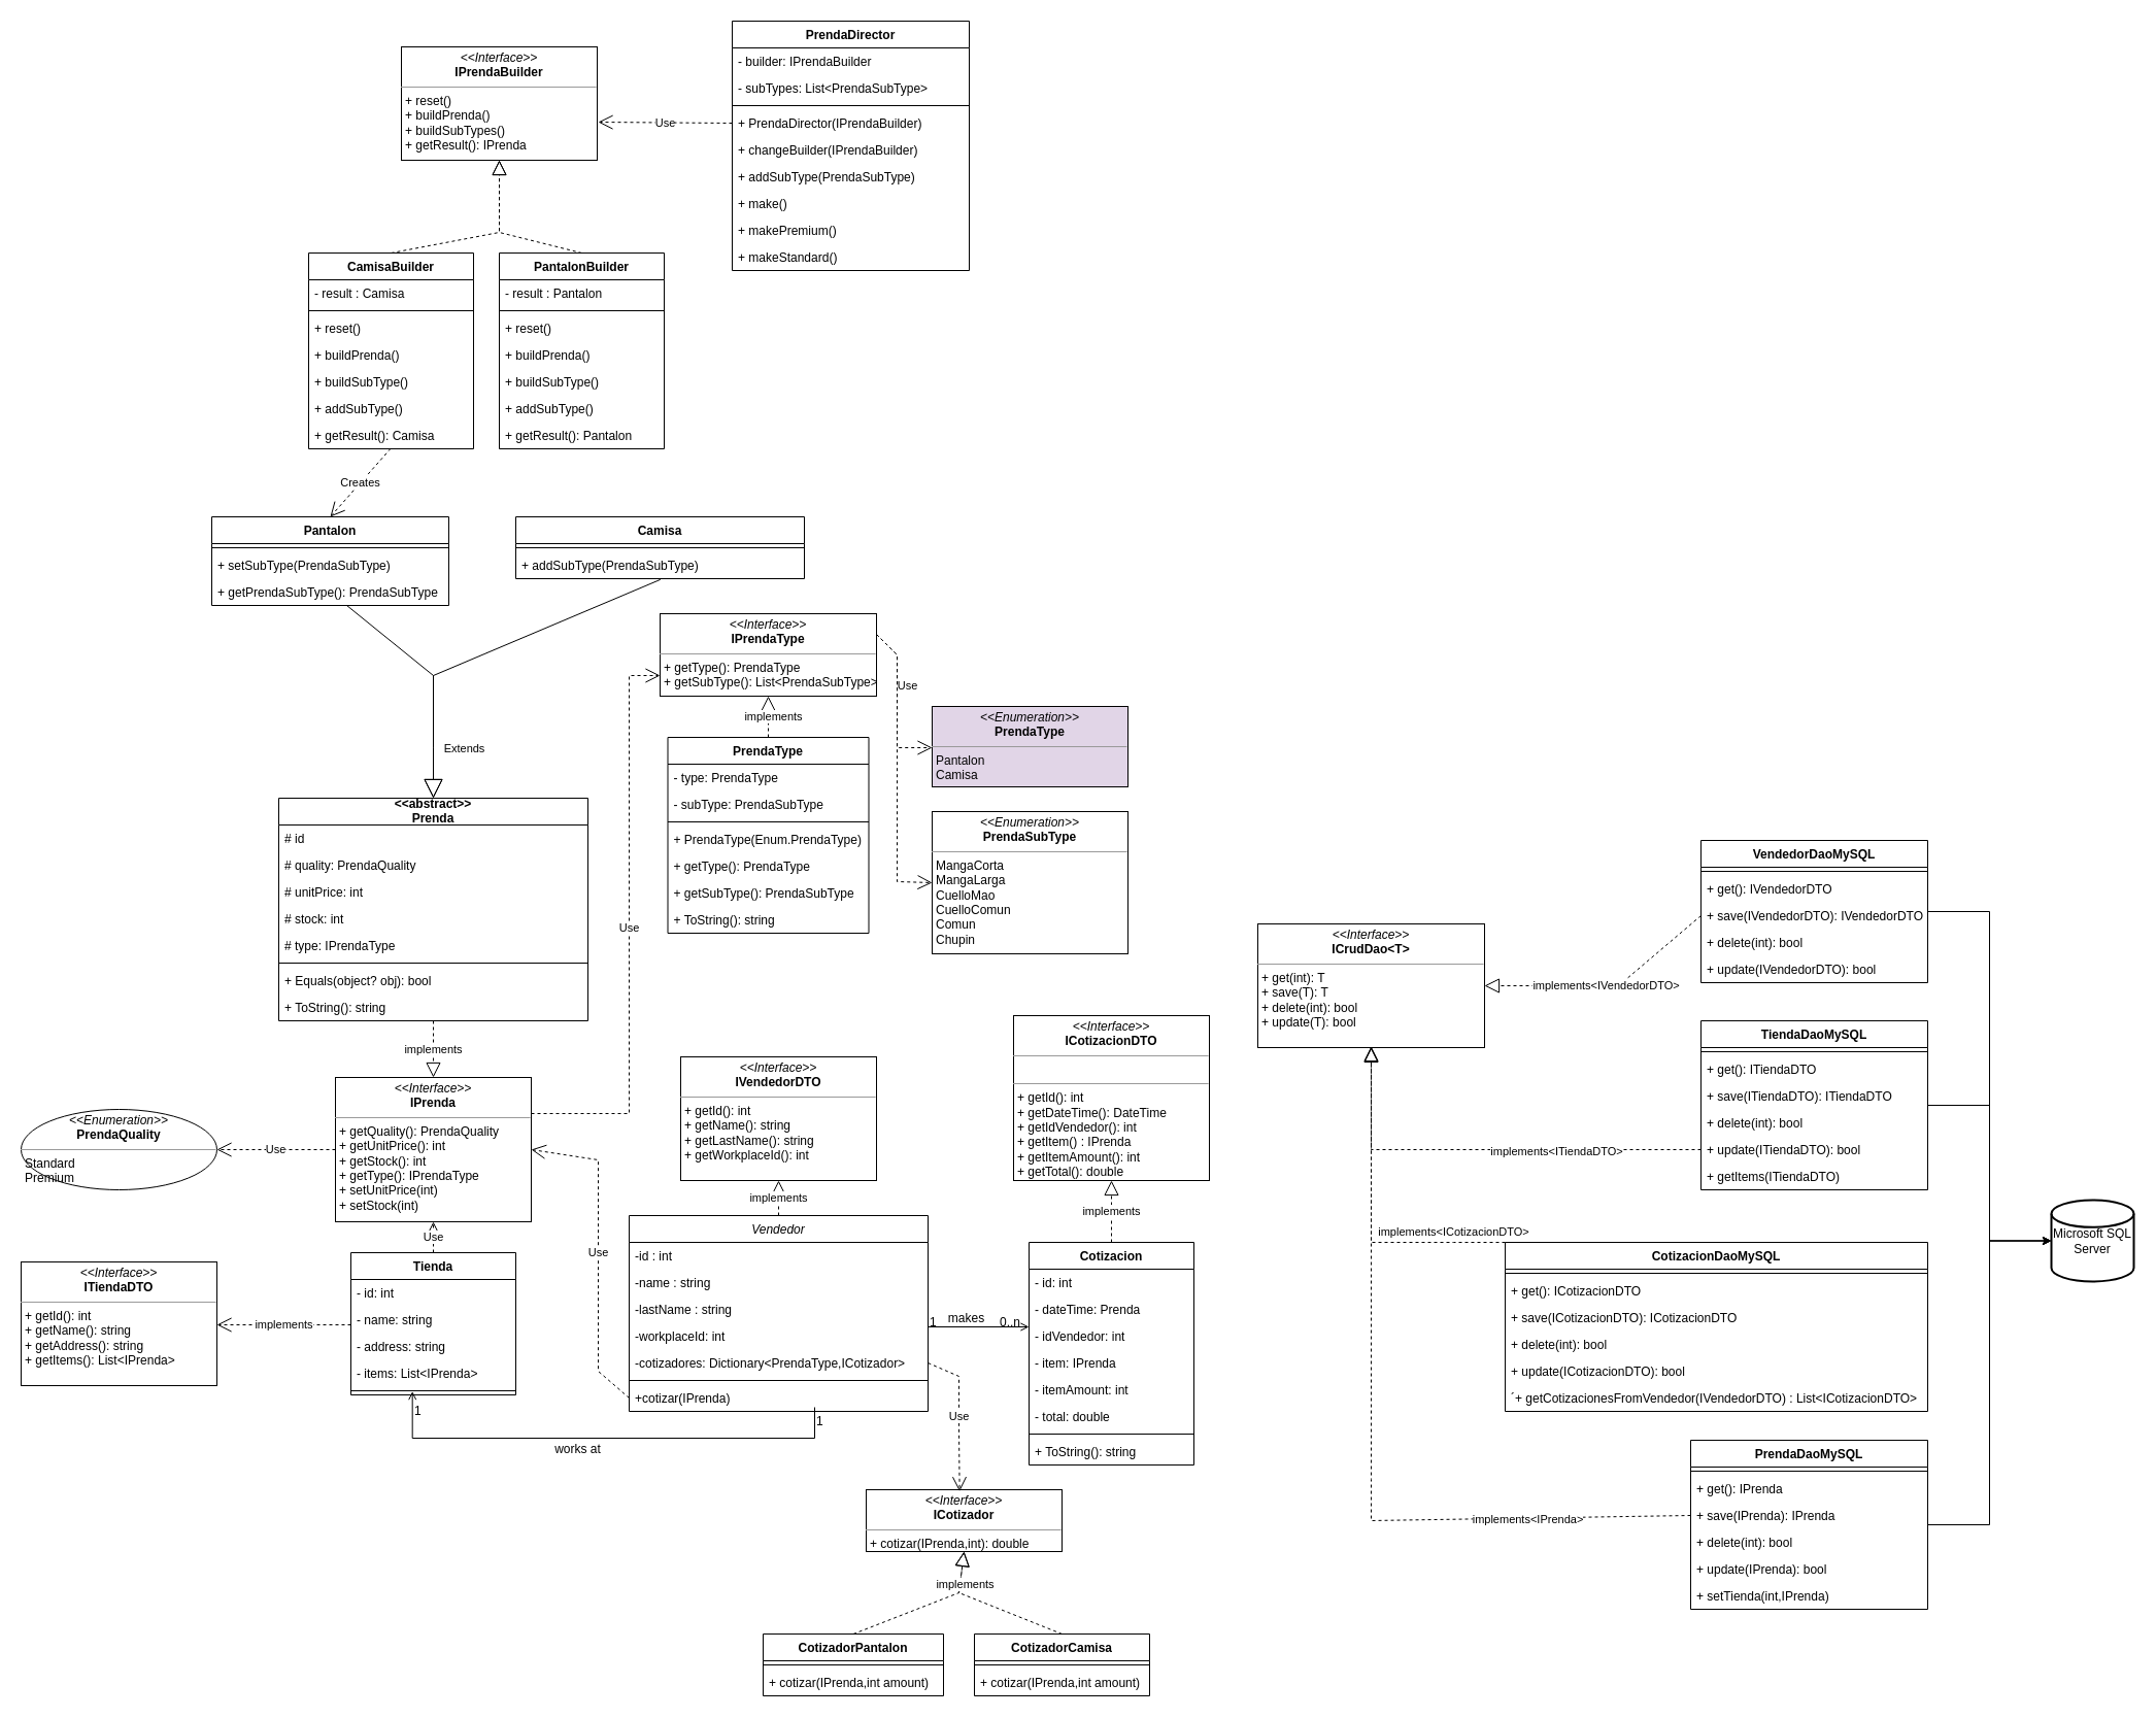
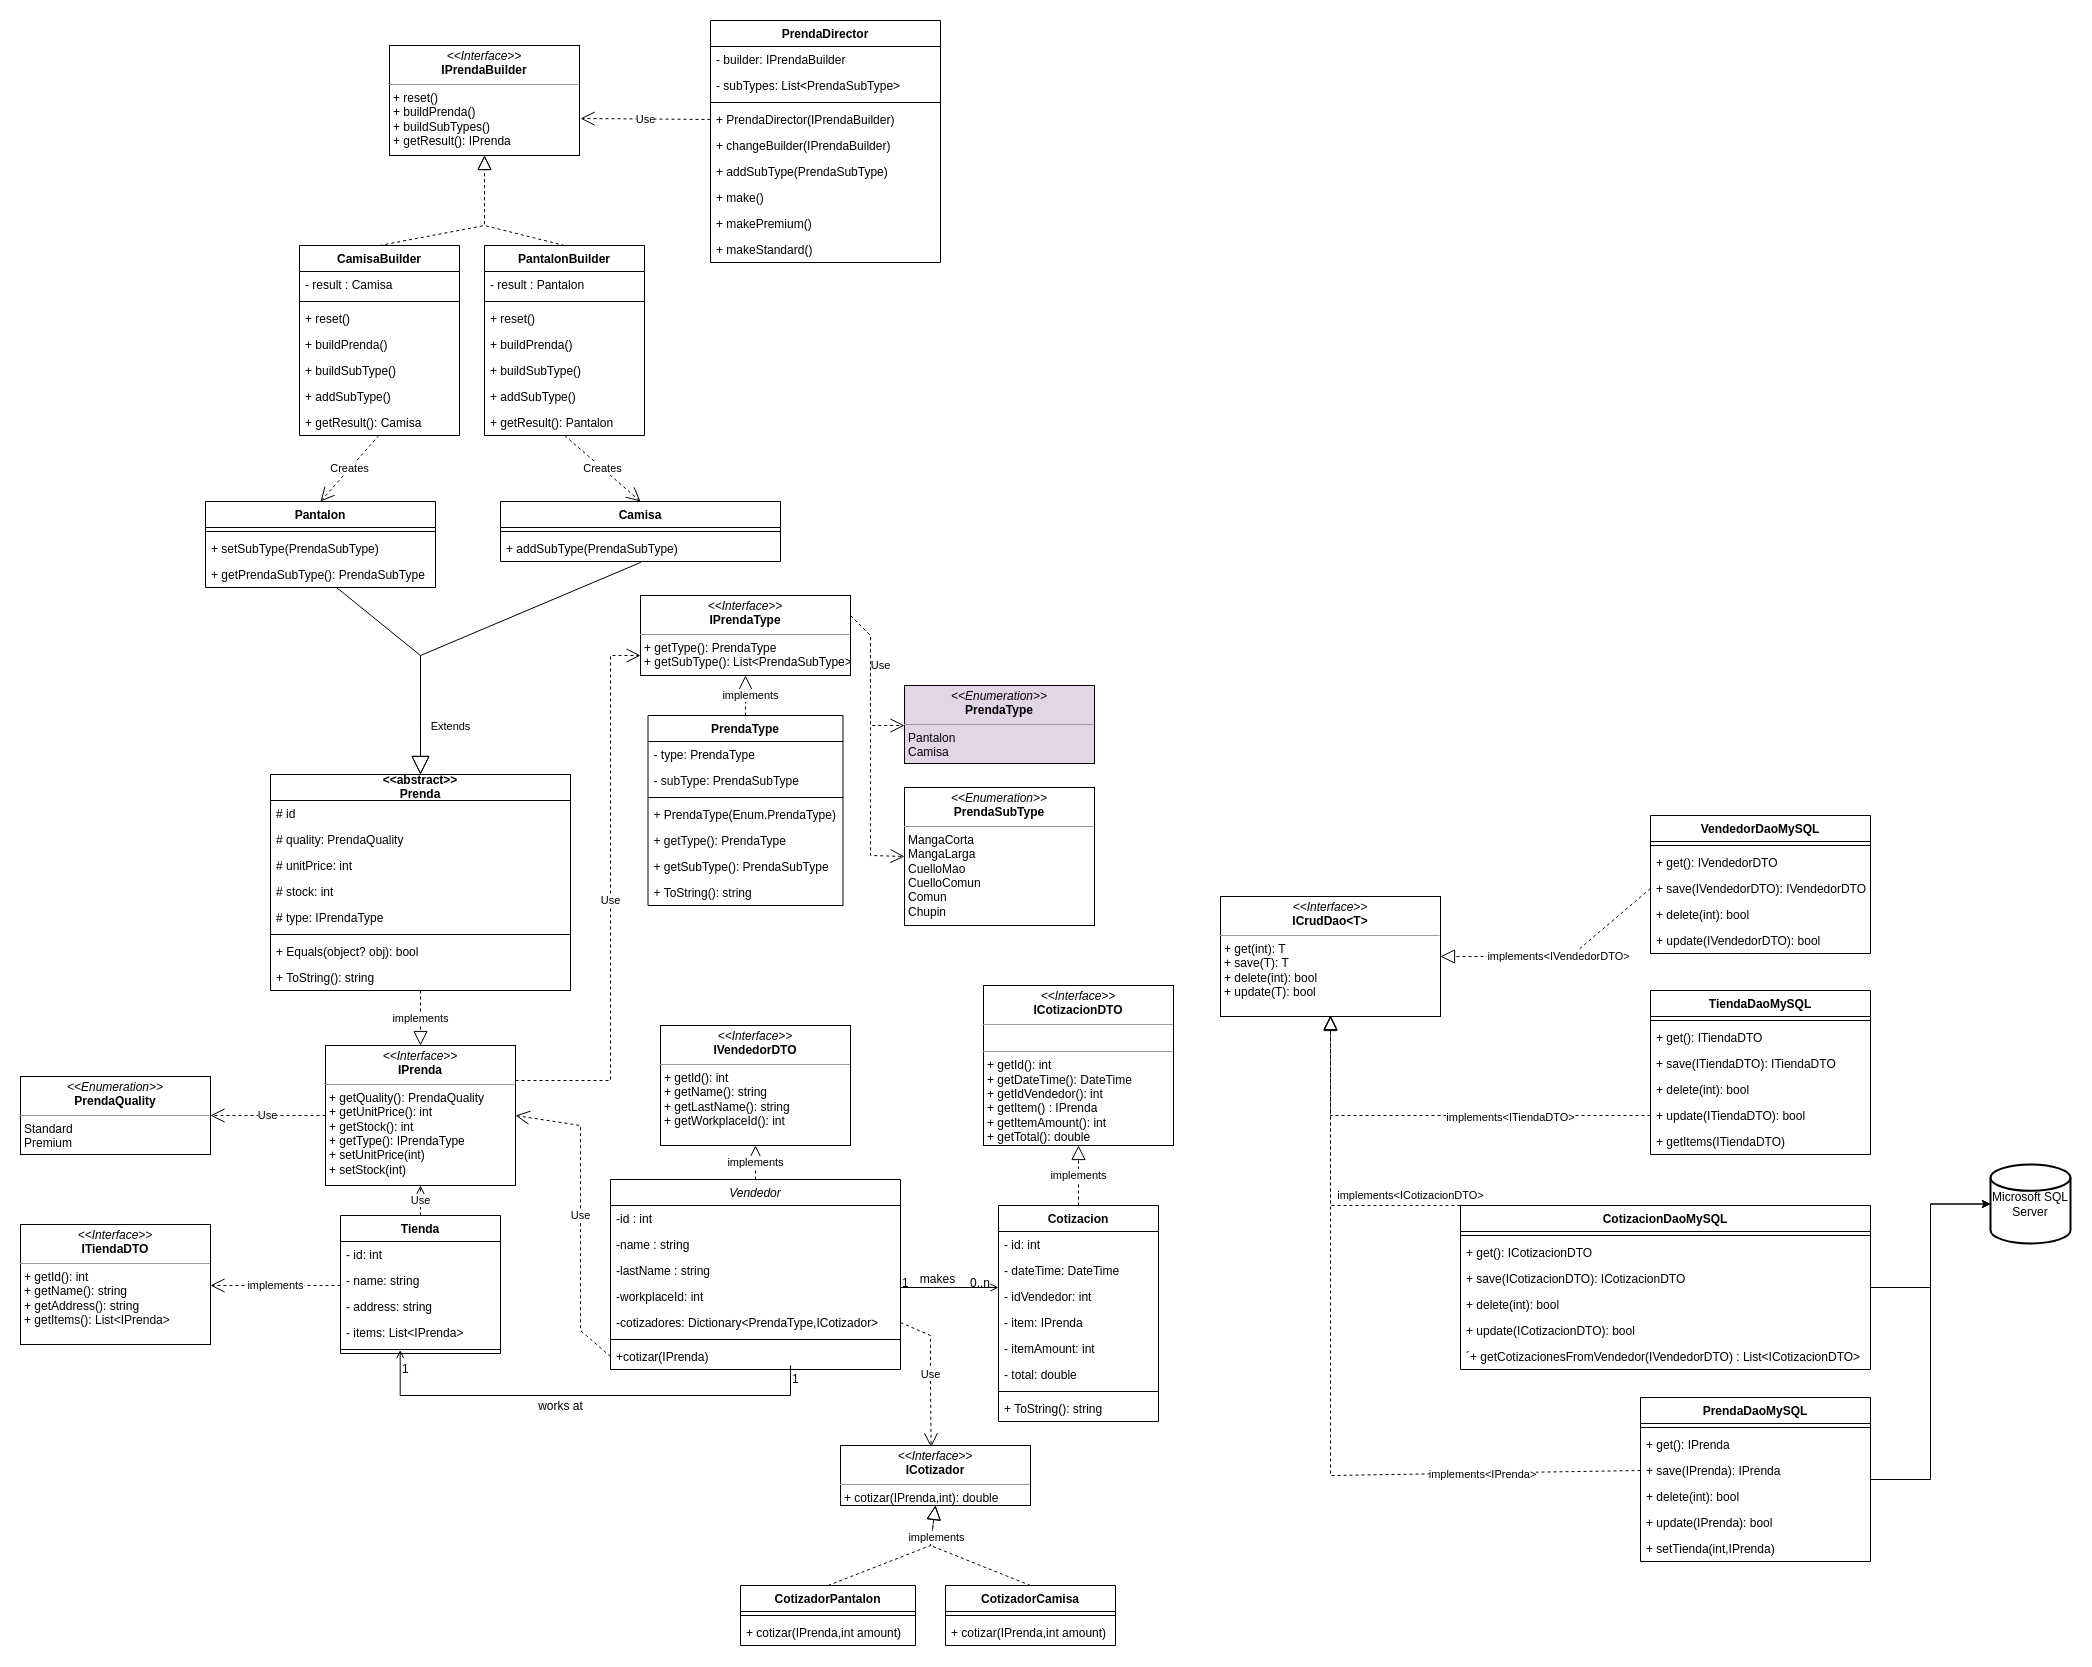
+ <mxCell id="69" value="Creates" style="endArrow=open;endSize=12;dashed=1;html=1;rounded=0;exitX=0.501;exitY=1;exitDx=0;exitDy=0;exitPerimeter=0;entryX=0.5;entryY=0;entryDx=0;entryDy=0;" parent="1" source="65" target="32" edge="1"><mxGeometry width="160" relative="1" as="geometry"><mxPoint x="573.52" y="434.998" as="sourcePoint" /><mxPoint x="515" y="501.18" as="targetPoint" /></mxGeometry></mxCell>
- <mxCell id="111" style="edgeStyle=orthogonalEdgeStyle;rounded=0;orthogonalLoop=1;jettySize=auto;html=1;entryX=0;entryY=0.5;entryDx=0;entryDy=0;entryPerimeter=0;" parent="1" source="112" target="146" edge="1"><mxGeometry relative="1" as="geometry" /></mxCell>
- <mxCell id="119" style="edgeStyle=orthogonalEdgeStyle;rounded=0;orthogonalLoop=1;jettySize=auto;html=1;entryX=0;entryY=0.5;entryDx=0;entryDy=0;entryPerimeter=0;" parent="1" source="120" target="146" edge="1"><mxGeometry relative="1" as="geometry" /></mxCell>
- <mxCell id="23" value="&lt;p style=&quot;margin:0px;margin-top:4px;text-align:center;&quot;&gt;&lt;i&gt;&amp;lt;&amp;lt;Enumeration&amp;gt;&amp;gt;&lt;/i&gt;&lt;br&gt;&lt;b&gt;PrendaQuality&lt;/b&gt;&lt;/p&gt;&lt;hr size=&quot;1&quot;&gt;&lt;p style=&quot;margin:0px;margin-left:4px;&quot;&gt;Standard&lt;/p&gt;&lt;p style=&quot;margin:0px;margin-left:4px;&quot;&gt;Premium&lt;/p&gt;" style="ellipse;verticalAlign=top;align=left;overflow=fill;fontSize=12;fontFamily=Helvetica;html=1;" parent="1" vertex="1"><mxGeometry x="20" y="1076" width="190" height="78" as="geometry" /></mxCell>
+ <mxCell id="23" value="&lt;p style=&quot;margin:0px;margin-top:4px;text-align:center;&quot;&gt;&lt;i&gt;&amp;lt;&amp;lt;Enumeration&amp;gt;&amp;gt;&lt;/i&gt;&lt;br&gt;&lt;b&gt;PrendaQuality&lt;/b&gt;&lt;/p&gt;&lt;hr size=&quot;1&quot;&gt;&lt;p style=&quot;margin:0px;margin-left:4px;&quot;&gt;Standard&lt;/p&gt;&lt;p style=&quot;margin:0px;margin-left:4px;&quot;&gt;Premium&lt;/p&gt;" style="verticalAlign=top;align=left;overflow=fill;fontSize=12;fontFamily=Helvetica;html=1;" parent="1" vertex="1"><mxGeometry x="20" y="1076" width="190" height="78" as="geometry" /></mxCell>
- <mxCell id="150" value="- dateTime: Prenda" style="text;strokeColor=none;fillColor=none;align=left;verticalAlign=top;spacingLeft=4;spacingRight=4;overflow=hidden;rotatable=0;points=[[0,0.5],[1,0.5]];portConstraint=eastwest;" vertex="1" parent="148"><mxGeometry y="52" width="160" height="26" as="geometry" /></mxCell>
+ <mxCell id="150" value="- dateTime: DateTime" style="text;strokeColor=none;fillColor=none;align=left;verticalAlign=top;spacingLeft=4;spacingRight=4;overflow=hidden;rotatable=0;points=[[0,0.5],[1,0.5]];portConstraint=eastwest;" vertex="1" parent="148"><mxGeometry y="52" width="160" height="26" as="geometry" /></mxCell>
+ <mxCell id="128" style="edgeStyle=orthogonalEdgeStyle;rounded=0;orthogonalLoop=1;jettySize=auto;html=1;entryX=0;entryY=0.5;entryDx=0;entryDy=0;entryPerimeter=0;" parent="1" source="129" target="146" edge="1"><mxGeometry relative="1" as="geometry" /></mxCell>
